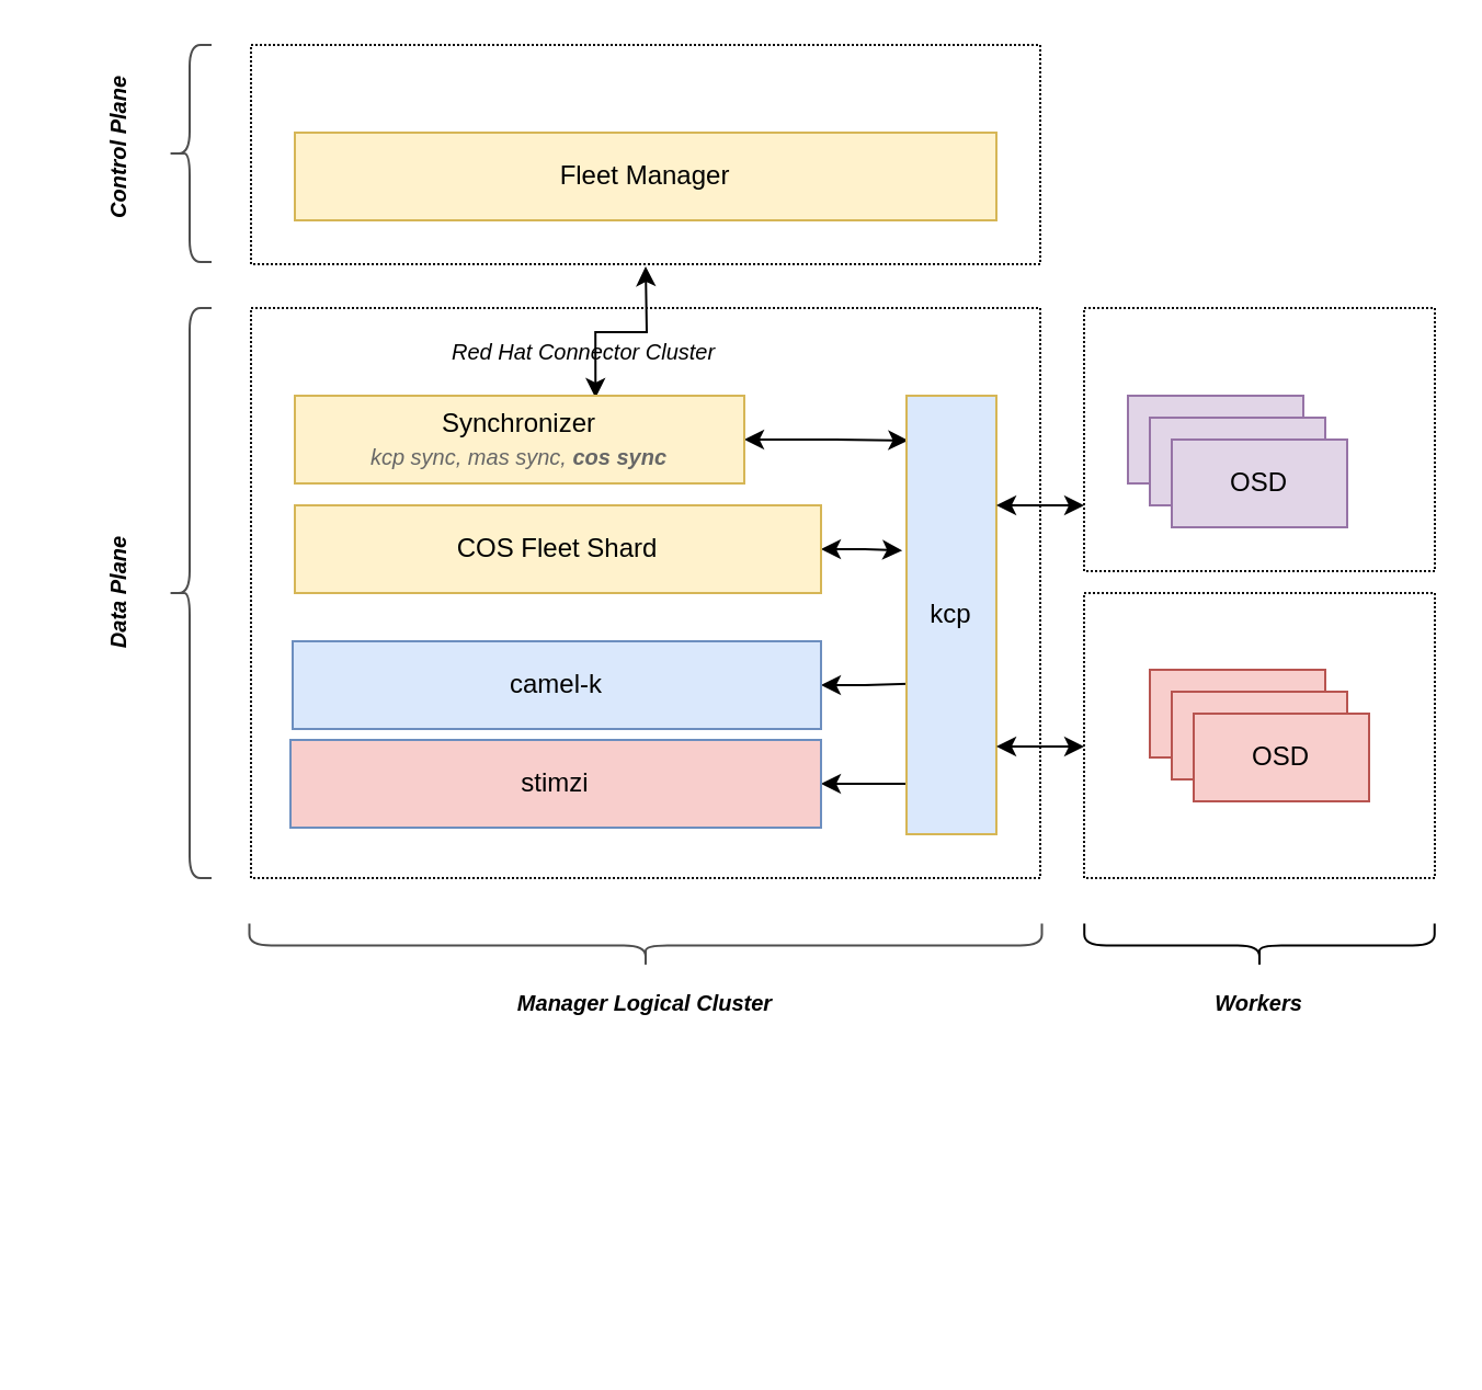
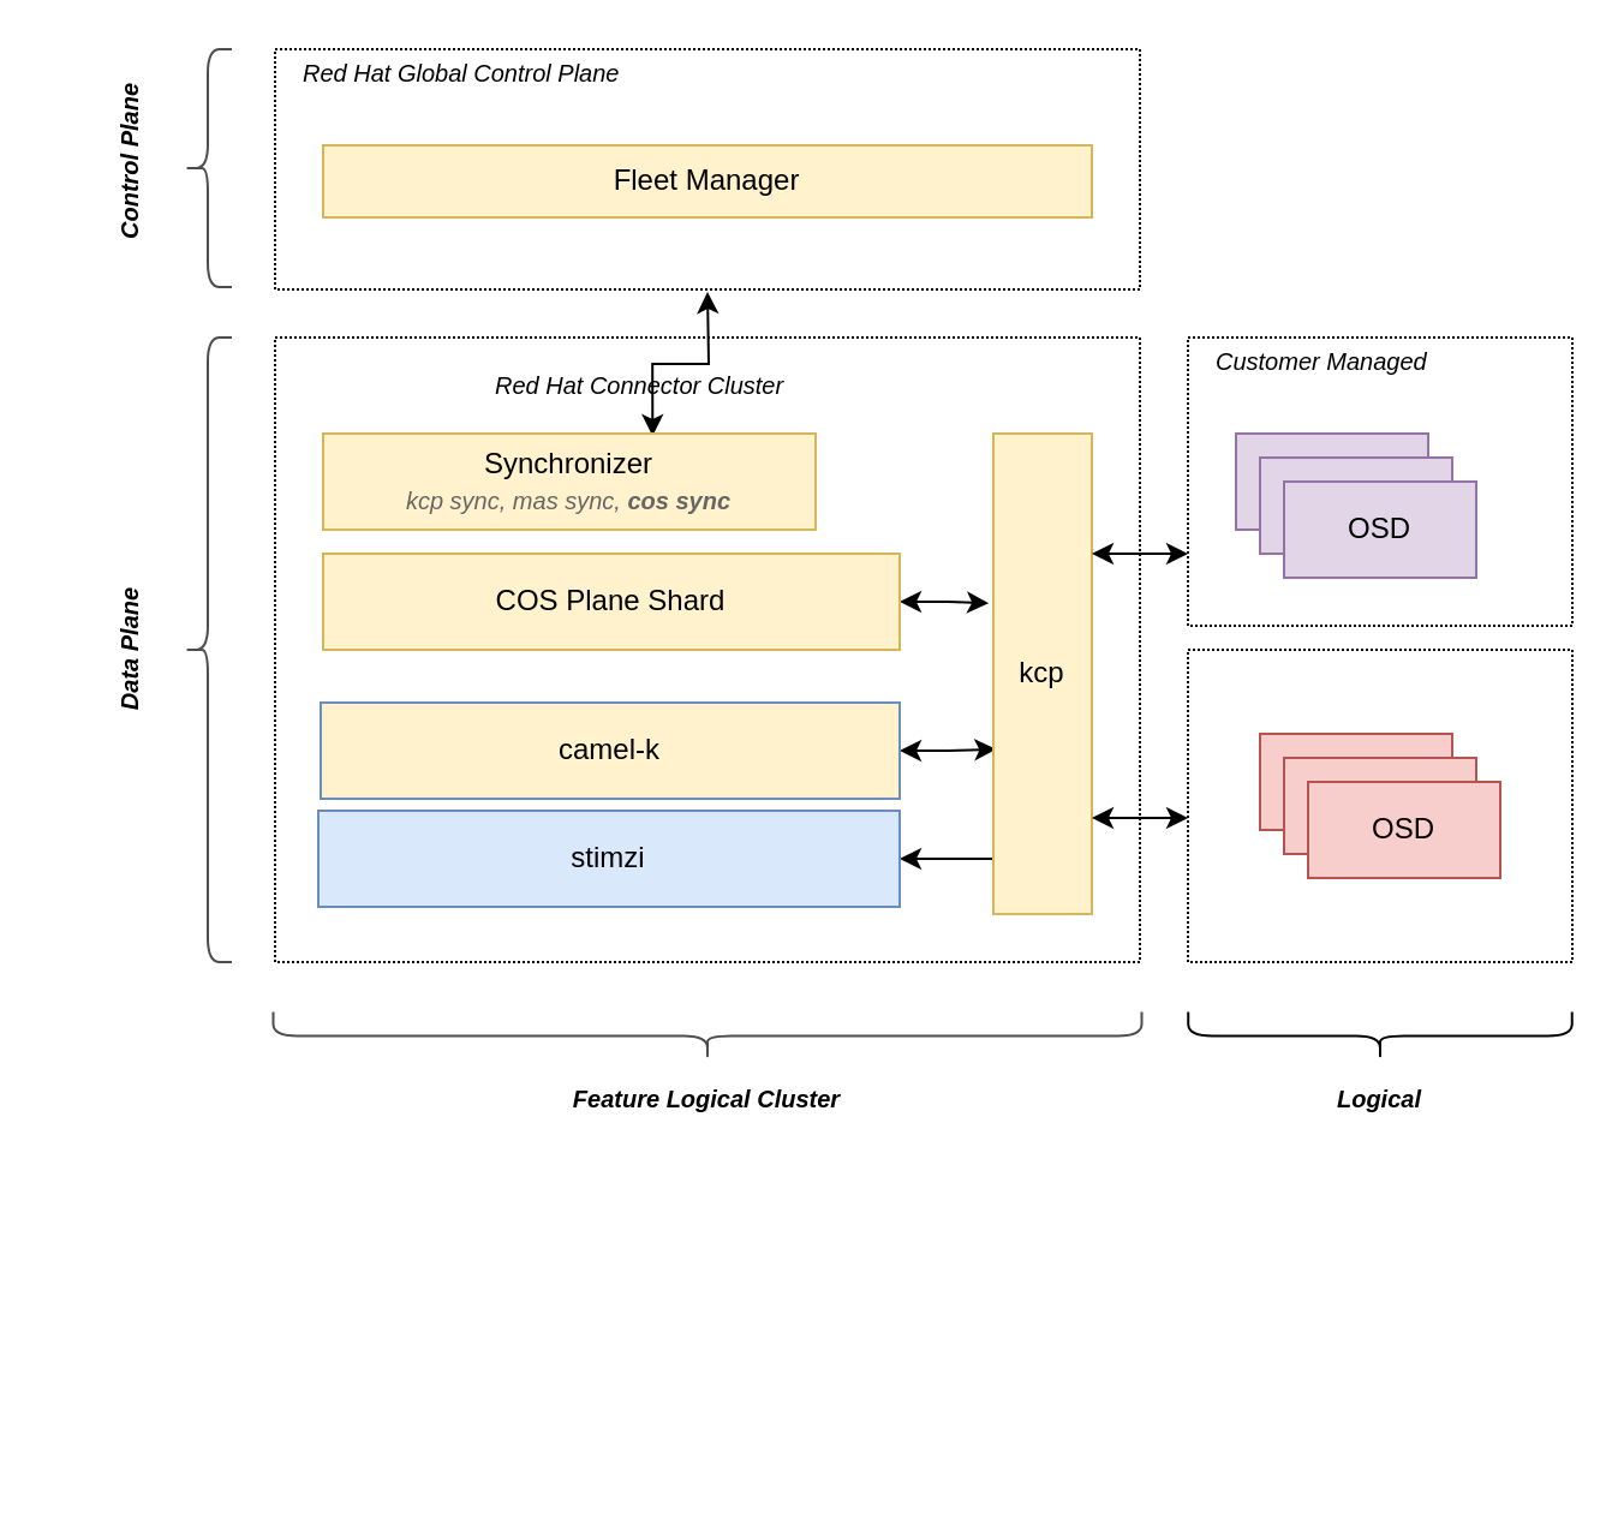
+ <mxCell id="19" value="&lt;font style=&quot;font-size: 10px&quot;&gt;&lt;i&gt;Red Hat Global Control Plane&lt;/i&gt;&lt;/font&gt;" style="text;html=1;strokeColor=none;fillColor=none;align=left;verticalAlign=middle;whiteSpace=wrap;rounded=0;dashed=1;dashPattern=1 1;" parent="1" vertex="1"><mxGeometry x="124" y="20" width="139" height="20" as="geometry" /></mxCell>
- <mxCell id="4" value="Fleet Manager" style="rounded=0;whiteSpace=wrap;html=1;fillColor=#fff2cc;strokeColor=#d6b656;" parent="1" vertex="1"><mxGeometry x="134" y="60" width="320" height="40" as="geometry" /></mxCell>
+ <mxCell id="4" value="Fleet Manager" style="rounded=0;whiteSpace=wrap;html=1;fillColor=#fff2cc;strokeColor=#d6b656;" parent="1" vertex="1"><mxGeometry x="134" y="60" width="320" height="30" as="geometry" /></mxCell>
+ <mxCell id="27" value="&lt;font style=&quot;font-size: 10px&quot;&gt;&lt;i&gt;Customer Managed&amp;nbsp;&lt;/i&gt;&lt;/font&gt;" style="text;html=1;strokeColor=none;fillColor=none;align=left;verticalAlign=middle;whiteSpace=wrap;rounded=0;dashed=1;dashPattern=1 1;" parent="1" vertex="1"><mxGeometry x="504" y="140" width="100" height="20" as="geometry" /></mxCell>
- <mxCell id="5" style="edgeStyle=orthogonalEdgeStyle;rounded=0;orthogonalLoop=1;jettySize=auto;html=1;exitX=1;exitY=0.5;exitDx=0;exitDy=0;entryX=0.017;entryY=0.102;entryDx=0;entryDy=0;entryPerimeter=0;startArrow=classic;startFill=1;" parent="1" source="7" target="14" edge="1"><mxGeometry relative="1" as="geometry" /></mxCell>
- <mxCell id="9" value="COS Fleet Shard" style="rounded=0;whiteSpace=wrap;html=1;fillColor=#fff2cc;strokeColor=#d6b656;" parent="1" vertex="1"><mxGeometry x="134" y="230" width="240" height="40" as="geometry" /></mxCell>
+ <mxCell id="9" value="COS Plane Shard" style="rounded=0;whiteSpace=wrap;html=1;fillColor=#fff2cc;strokeColor=#d6b656;" parent="1" vertex="1"><mxGeometry x="134" y="230" width="240" height="40" as="geometry" /></mxCell>
- <mxCell id="14" value="kcp" style="rounded=0;whiteSpace=wrap;html=1;fillColor=#dae8fc;strokeColor=#d6b656;" parent="1" vertex="1"><mxGeometry x="413" y="180" width="41" height="200" as="geometry" /></mxCell>
+ <mxCell id="14" value="kcp" style="rounded=0;whiteSpace=wrap;html=1;fillColor=#fff2cc;strokeColor=#d6b656;" parent="1" vertex="1"><mxGeometry x="413" y="180" width="41" height="200" as="geometry" /></mxCell>
- <mxCell id="12" value="" style="edgeStyle=orthogonalEdgeStyle;rounded=0;orthogonalLoop=1;jettySize=auto;html=1;entryX=0.029;entryY=0.657;entryDx=0;entryDy=0;entryPerimeter=0;startArrow=classic;startFill=1;endArrow=none;" parent="1" source="13" target="14" edge="1"><mxGeometry relative="1" as="geometry"><mxPoint x="411" y="313" as="targetPoint" /></mxGeometry></mxCell>
+ <mxCell id="12" value="" style="edgeStyle=orthogonalEdgeStyle;rounded=0;orthogonalLoop=1;jettySize=auto;html=1;entryX=0.029;entryY=0.657;entryDx=0;entryDy=0;entryPerimeter=0;startArrow=classic;startFill=1;" parent="1" source="13" target="14" edge="1"><mxGeometry relative="1" as="geometry"><mxPoint x="411" y="313" as="targetPoint" /></mxGeometry></mxCell>
- <mxCell id="13" value="camel-k" style="rounded=0;whiteSpace=wrap;html=1;fillColor=#dae8fc;strokeColor=#6c8ebf;" parent="1" vertex="1"><mxGeometry x="133" y="292" width="241" height="40" as="geometry" /></mxCell>
+ <mxCell id="13" value="camel-k" style="rounded=0;whiteSpace=wrap;html=1;fillColor=#fff2cc;strokeColor=#6c8ebf;" parent="1" vertex="1"><mxGeometry x="133" y="292" width="241" height="40" as="geometry" /></mxCell>
- <mxCell id="11" value="stimzi" style="rounded=0;whiteSpace=wrap;html=1;fillColor=#f8cecc;strokeColor=#6c8ebf;" parent="1" vertex="1"><mxGeometry x="132" y="337" width="242" height="40" as="geometry" /></mxCell>
+ <mxCell id="11" value="stimzi" style="rounded=0;whiteSpace=wrap;html=1;fillColor=#dae8fc;strokeColor=#6c8ebf;" parent="1" vertex="1"><mxGeometry x="132" y="337" width="242" height="40" as="geometry" /></mxCell>
- <mxCell id="30" value="&lt;i&gt;&lt;font style=&quot;font-size: 10px&quot;&gt;&lt;b&gt;Manager Logical Cluster&lt;/b&gt;&lt;/font&gt;&lt;/i&gt;" style="text;html=1;strokeColor=none;fillColor=none;align=center;verticalAlign=middle;whiteSpace=wrap;rounded=0;" parent="1" vertex="1"><mxGeometry x="222" y="447" width="144" height="20" as="geometry" /></mxCell>
+ <mxCell id="30" value="&lt;i&gt;&lt;font style=&quot;font-size: 10px&quot;&gt;&lt;b&gt;Feature Logical Cluster&lt;/b&gt;&lt;/font&gt;&lt;/i&gt;" style="text;html=1;strokeColor=none;fillColor=none;align=center;verticalAlign=middle;whiteSpace=wrap;rounded=0;" parent="1" vertex="1"><mxGeometry x="222" y="447" width="144" height="20" as="geometry" /></mxCell>
- <mxCell id="31" value="&lt;i&gt;&lt;font style=&quot;font-size: 10px&quot;&gt;&lt;b&gt;Workers&lt;/b&gt;&lt;/font&gt;&lt;/i&gt;" style="text;html=1;strokeColor=none;fillColor=none;align=center;verticalAlign=middle;whiteSpace=wrap;rounded=0;" parent="1" vertex="1"><mxGeometry x="502" y="447" width="144" height="20" as="geometry" /></mxCell>
+ <mxCell id="31" value="&lt;i&gt;&lt;font style=&quot;font-size: 10px&quot;&gt;&lt;b&gt;Logical&lt;/b&gt;&lt;/font&gt;&lt;/i&gt;" style="text;html=1;strokeColor=none;fillColor=none;align=center;verticalAlign=middle;whiteSpace=wrap;rounded=0;" parent="1" vertex="1"><mxGeometry x="502" y="447" width="144" height="20" as="geometry" /></mxCell>
